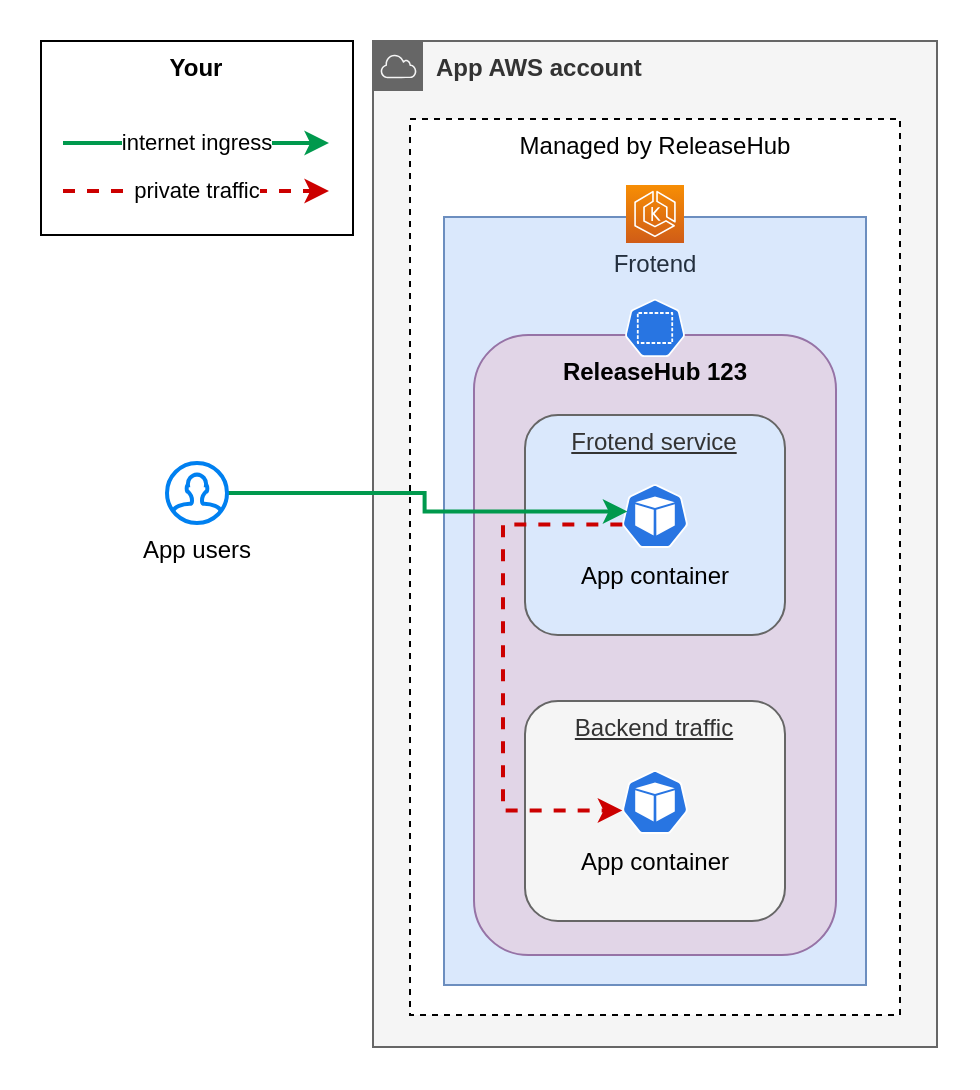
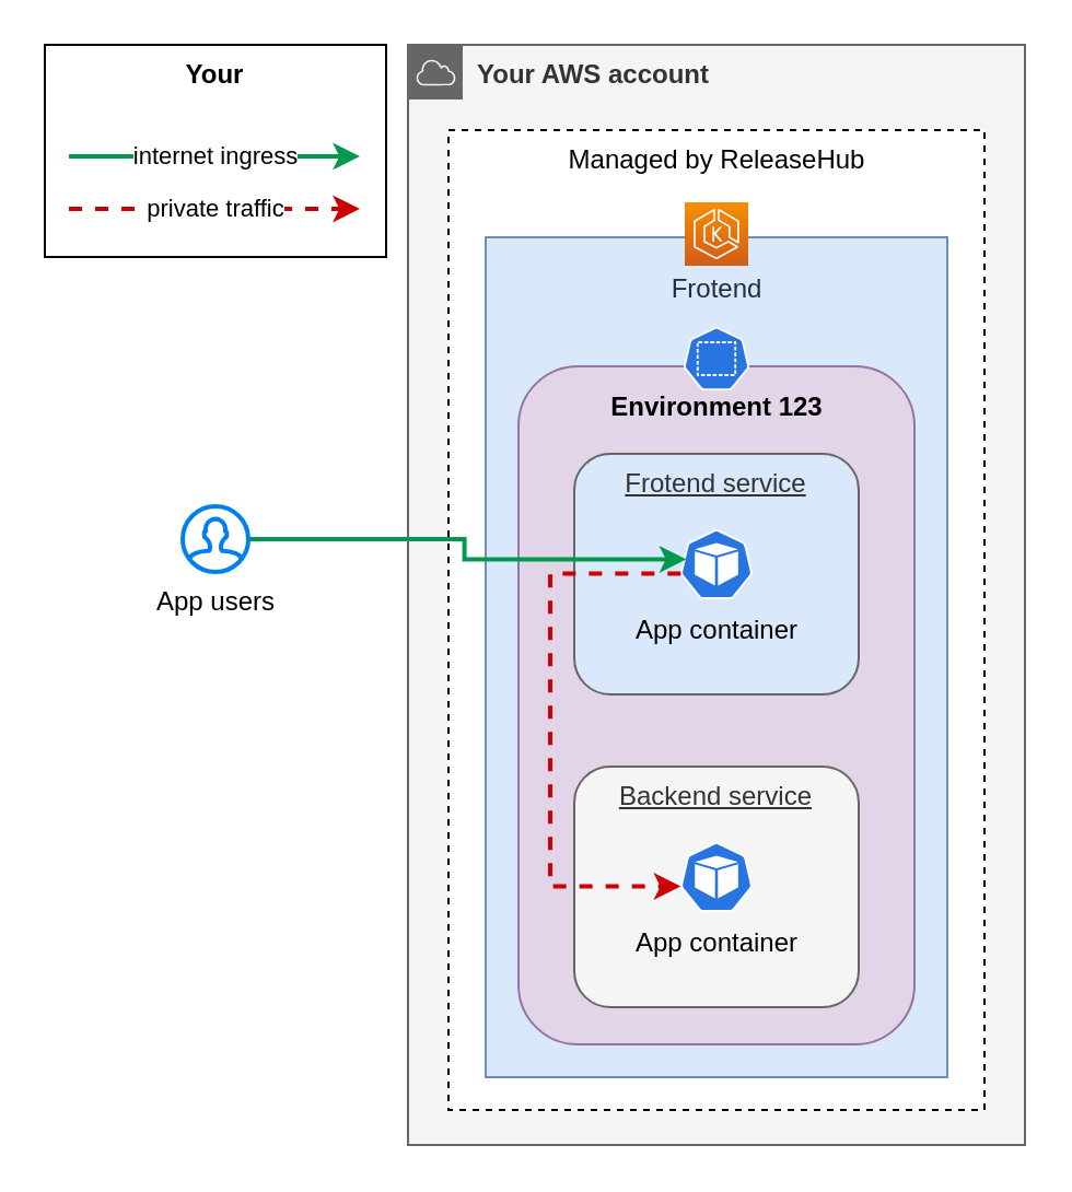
- <mxCell id="2" value="App AWS account" style="points=[[0,0],[0.25,0],[0.5,0],[0.75,0],[1,0],[1,0.25],[1,0.5],[1,0.75],[1,1],[0.75,1],[0.5,1],[0.25,1],[0,1],[0,0.75],[0,0.5],[0,0.25]];outlineConnect=0;html=1;whiteSpace=wrap;fontSize=12;fontStyle=1;container=0;pointerEvents=0;collapsible=0;recursiveResize=0;shape=mxgraph.aws4.group;grIcon=mxgraph.aws4.group_aws_cloud;strokeColor=#666666;fillColor=#f5f5f5;verticalAlign=top;align=left;spacingLeft=30;fontColor=#333333;dashed=0;labelBackgroundColor=none;" parent="1" vertex="1"><mxGeometry x="186" y="20" width="282" height="503" as="geometry" /></mxCell>
+ <mxCell id="2" value="Your AWS account" style="points=[[0,0],[0.25,0],[0.5,0],[0.75,0],[1,0],[1,0.25],[1,0.5],[1,0.75],[1,1],[0.75,1],[0.5,1],[0.25,1],[0,1],[0,0.75],[0,0.5],[0,0.25]];outlineConnect=0;html=1;whiteSpace=wrap;fontSize=12;fontStyle=1;container=0;pointerEvents=0;collapsible=0;recursiveResize=0;shape=mxgraph.aws4.group;grIcon=mxgraph.aws4.group_aws_cloud;strokeColor=#666666;fillColor=#f5f5f5;verticalAlign=top;align=left;spacingLeft=30;fontColor=#333333;dashed=0;labelBackgroundColor=none;" parent="1" vertex="1"><mxGeometry x="186" y="20" width="282" height="503" as="geometry" /></mxCell>
- <mxCell id="18" value="ReleaseHub 123" style="sketch=0;html=1;dashed=0;whitespace=wrap;fillColor=#2875E2;strokeColor=#ffffff;points=[[0.005,0.63,0],[0.1,0.2,0],[0.9,0.2,0],[0.5,0,0],[0.995,0.63,0],[0.72,0.99,0],[0.5,1,0],[0.28,0.99,0]];shape=mxgraph.kubernetes.icon;prIcon=ns;rounded=0;labelBackgroundColor=none;strokeWidth=2;fontSize=12;fontColor=#000000;labelPosition=center;verticalLabelPosition=bottom;align=center;verticalAlign=top;spacingTop=-6;fontStyle=1" parent="1" vertex="1"><mxGeometry x="311.895" y="149" width="30.21" height="29" as="geometry" /></mxCell>
+ <mxCell id="18" value="Environment 123" style="sketch=0;html=1;dashed=0;whitespace=wrap;fillColor=#2875E2;strokeColor=#ffffff;points=[[0.005,0.63,0],[0.1,0.2,0],[0.9,0.2,0],[0.5,0,0],[0.995,0.63,0],[0.72,0.99,0],[0.5,1,0],[0.28,0.99,0]];shape=mxgraph.kubernetes.icon;prIcon=ns;rounded=0;labelBackgroundColor=none;strokeWidth=2;fontSize=12;fontColor=#000000;labelPosition=center;verticalLabelPosition=bottom;align=center;verticalAlign=top;spacingTop=-6;fontStyle=1" parent="1" vertex="1"><mxGeometry x="311.895" y="149" width="30.21" height="29" as="geometry" /></mxCell>
- <mxCell id="9" value="Backend traffic" style="rounded=1;whiteSpace=wrap;html=1;fillColor=#f5f5f5;verticalAlign=top;fontStyle=4;fontColor=#333333;strokeColor=#666666;" parent="1" vertex="1"><mxGeometry x="262" y="350" width="130" height="110" as="geometry" /></mxCell>
+ <mxCell id="9" value="Backend service" style="rounded=1;whiteSpace=wrap;html=1;fillColor=#f5f5f5;verticalAlign=top;fontStyle=4;fontColor=#333333;strokeColor=#666666;" parent="1" vertex="1"><mxGeometry x="262" y="350" width="130" height="110" as="geometry" /></mxCell>
